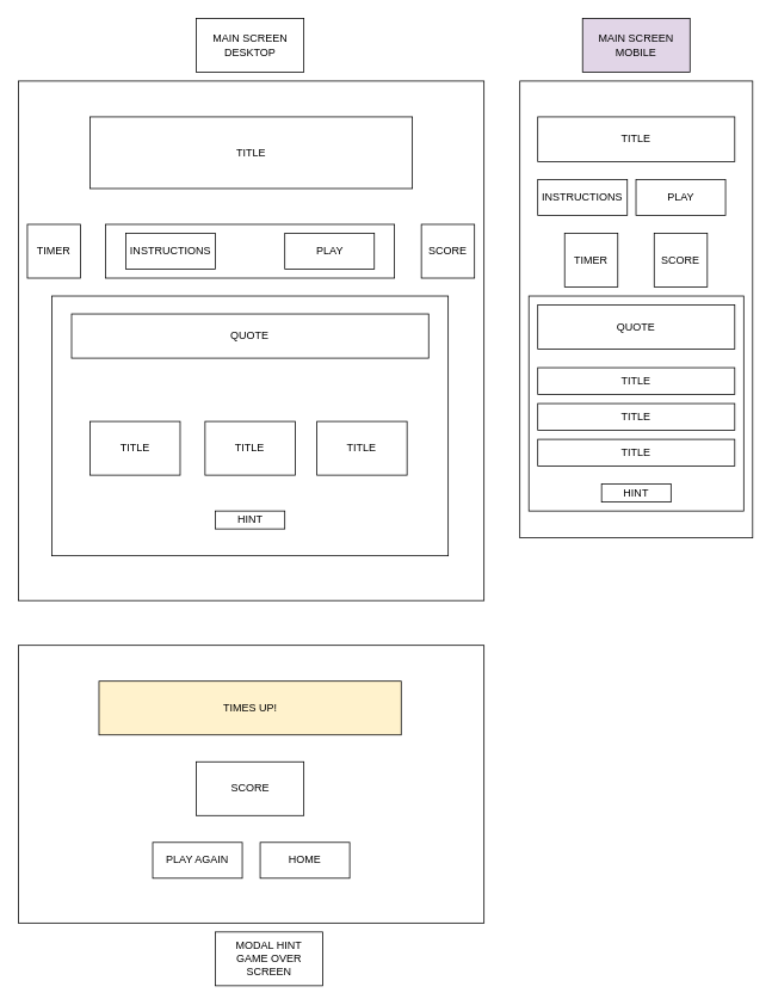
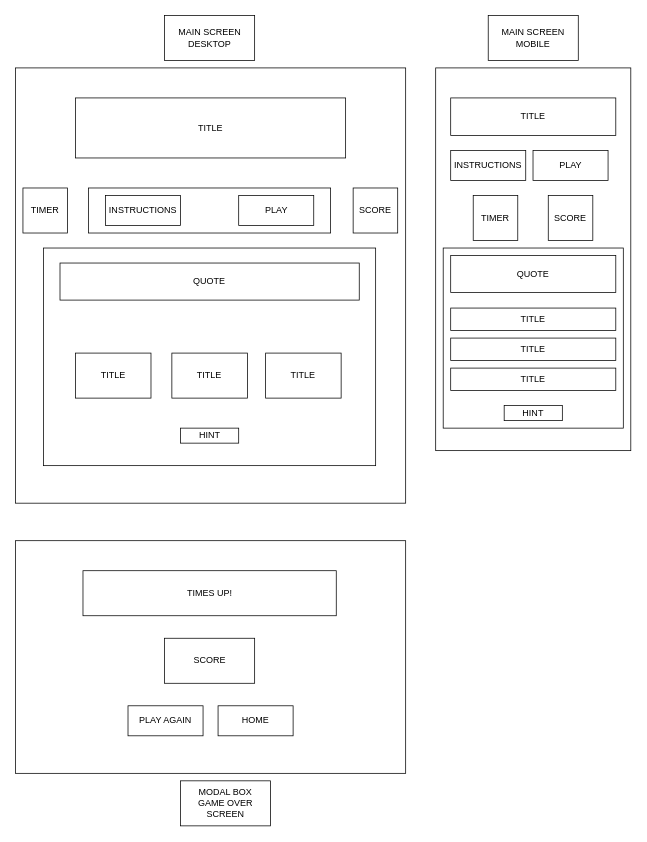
- <mxCell id="34" value="MAIN SCREEN MOBILE" style="rounded=0;whiteSpace=wrap;html=1;fillColor=#e1d5e7;" vertex="1" parent="1"><mxGeometry x="650" y="20" width="120" height="60" as="geometry" /></mxCell>
+ <mxCell id="34" value="MAIN SCREEN MOBILE" style="rounded=0;whiteSpace=wrap;html=1;" vertex="1" parent="1"><mxGeometry x="650" y="20" width="120" height="60" as="geometry" /></mxCell>
- <mxCell id="28" value="TIMES UP!" style="rounded=0;whiteSpace=wrap;html=1;fillColor=#fff2cc;" vertex="1" parent="1"><mxGeometry x="110" y="760" width="337.5" height="60" as="geometry" /></mxCell>
+ <mxCell id="28" value="TIMES UP!" style="rounded=0;whiteSpace=wrap;html=1;" vertex="1" parent="1"><mxGeometry x="110" y="760" width="337.5" height="60" as="geometry" /></mxCell>
- <mxCell id="32" value="MODAL HINT&lt;br&gt;GAME OVER SCREEN" style="rounded=0;whiteSpace=wrap;html=1;" vertex="1" parent="1"><mxGeometry x="240" y="1040" width="120" height="60" as="geometry" /></mxCell>
+ <mxCell id="32" value="MODAL BOX&lt;br&gt;GAME OVER SCREEN" style="rounded=0;whiteSpace=wrap;html=1;" vertex="1" parent="1"><mxGeometry x="240" y="1040" width="120" height="60" as="geometry" /></mxCell>
